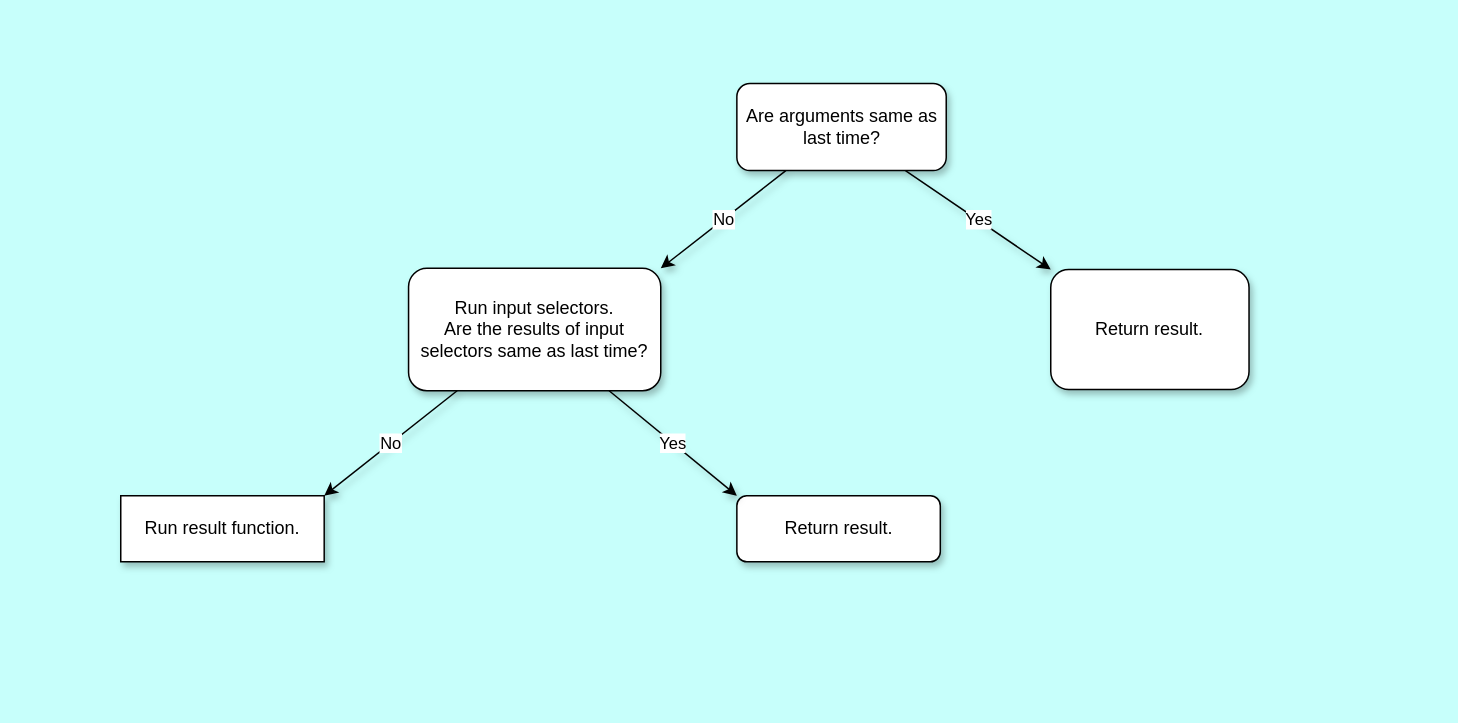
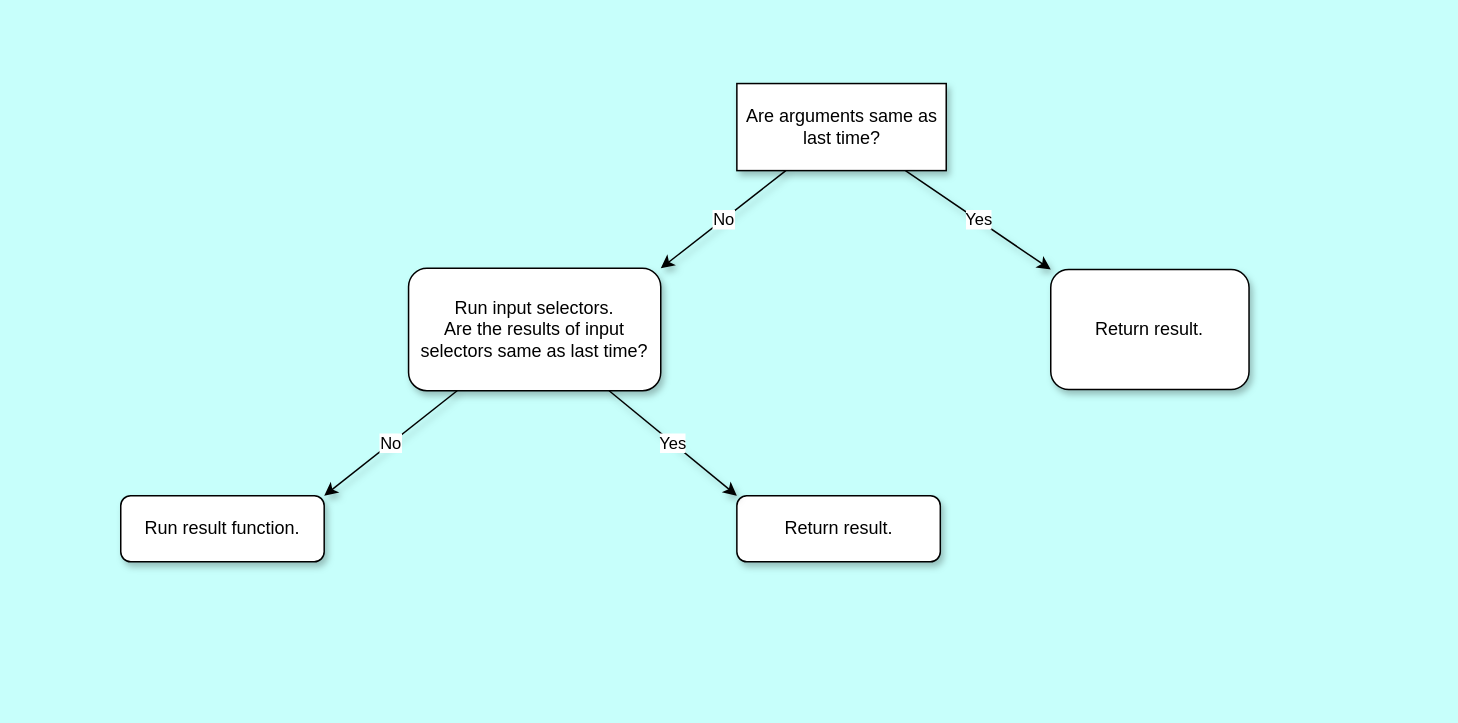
- <mxCell id="3" value="Are arguments same as last time?" style="whiteSpace=wrap;html=1;rounded=1;shadow=1;" parent="2" vertex="1"><mxGeometry x="470.735" y="35.2" width="139.578" height="58.036" as="geometry" /></mxCell>
+ <mxCell id="3" value="Are arguments same as last time?" style="whiteSpace=wrap;html=1;shadow=1;rounded=0;" parent="2" vertex="1"><mxGeometry x="470.735" y="35.2" width="139.578" height="58.036" as="geometry" /></mxCell>
- <mxCell id="10" value="Run result function." style="whiteSpace=wrap;html=1;shadow=1;rounded=0;" parent="2" vertex="1"><mxGeometry x="59.998" y="310" width="135.625" height="44" as="geometry" /></mxCell>
+ <mxCell id="10" value="Run result function." style="whiteSpace=wrap;html=1;rounded=1;shadow=1;" parent="2" vertex="1"><mxGeometry x="59.998" y="310" width="135.625" height="44" as="geometry" /></mxCell>
